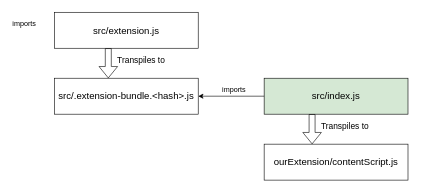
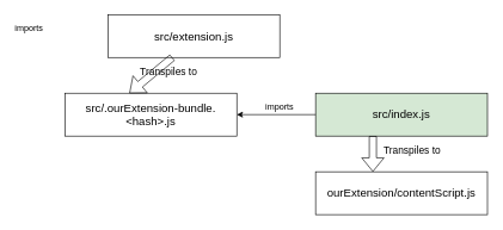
- <mxCell id="6" value="&lt;div style=&quot;font-size: 16px&quot;&gt;&lt;font style=&quot;font-size: 16px&quot;&gt;src/extension.js&lt;/font&gt;&lt;/div&gt;" style="rounded=0;whiteSpace=wrap;html=1;" vertex="1" parent="1"><mxGeometry x="90" y="20" width="240" height="60" as="geometry" /></mxCell>
+ <mxCell id="6" value="&lt;div style=&quot;font-size: 16px&quot;&gt;&lt;font style=&quot;font-size: 16px&quot;&gt;src/extension.js&lt;/font&gt;&lt;/div&gt;" style="rounded=0;whiteSpace=wrap;html=1;" vertex="1" parent="1"><mxGeometry x="150" y="20" width="240" height="60" as="geometry" /></mxCell>
- <mxCell id="3" value="&lt;font style=&quot;font-size: 16px&quot;&gt;src/.extension-bundle.&amp;lt;hash&amp;gt;.js&lt;/font&gt;" style="rounded=0;whiteSpace=wrap;html=1;" parent="1" vertex="1"><mxGeometry x="90" y="130" width="240" height="60" as="geometry" /></mxCell>
+ <mxCell id="3" value="&lt;font style=&quot;font-size: 16px&quot;&gt;src/.ourExtension-bundle.&amp;lt;hash&amp;gt;.js&lt;/font&gt;" style="rounded=0;whiteSpace=wrap;html=1;" parent="1" vertex="1"><mxGeometry x="90" y="130" width="240" height="60" as="geometry" /></mxCell>
